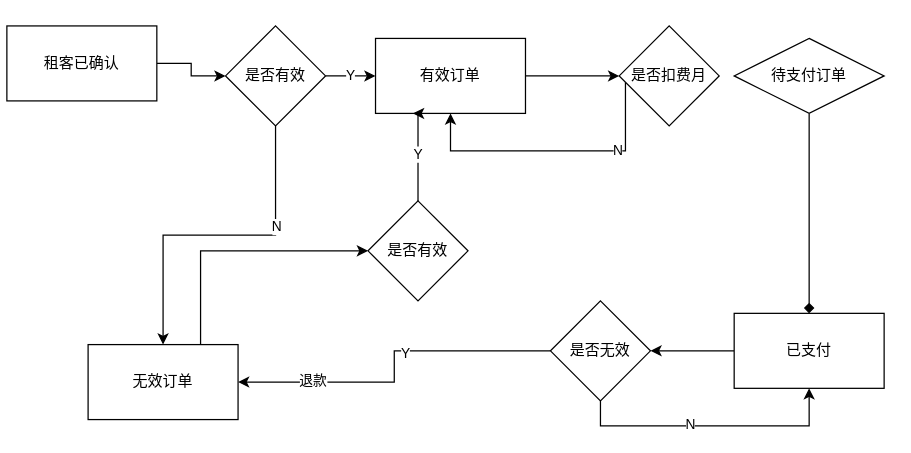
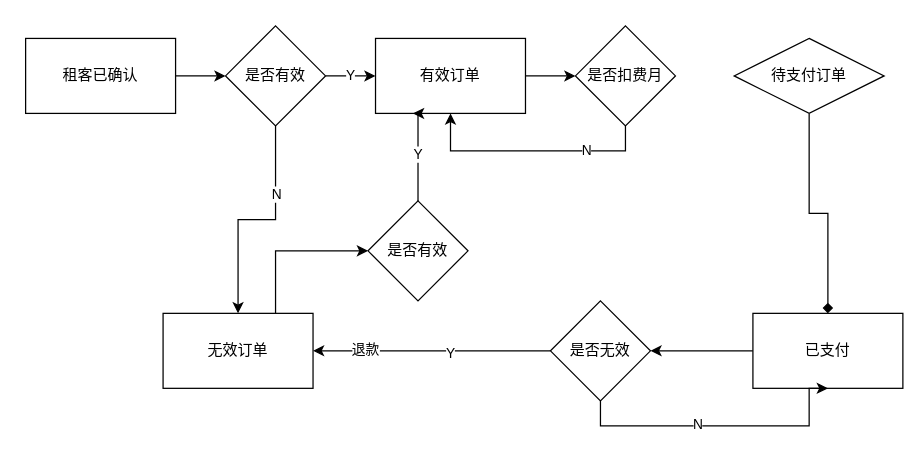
- <mxCell id="3" value="租客已确认" style="rounded=0;whiteSpace=wrap;html=1;" vertex="1" parent="1"><mxGeometry x="5" y="20" width="120" height="60" as="geometry" /></mxCell>
+ <mxCell id="3" value="租客已确认" style="rounded=0;whiteSpace=wrap;html=1;" vertex="1" parent="1"><mxGeometry x="20" y="30" width="120" height="60" as="geometry" /></mxCell>
- <mxCell id="14" value="是否扣费月" style="rhombus;whiteSpace=wrap;html=1;" vertex="1" parent="1"><mxGeometry x="495" y="20" width="80" height="80" as="geometry" /></mxCell>
+ <mxCell id="14" value="是否扣费月" style="rhombus;whiteSpace=wrap;html=1;" vertex="1" parent="1"><mxGeometry x="460" y="20" width="80" height="80" as="geometry" /></mxCell>
- <mxCell id="18" value="已支付" style="rounded=0;whiteSpace=wrap;html=1;" vertex="1" parent="1"><mxGeometry x="587" y="250" width="120" height="60" as="geometry" /></mxCell>
+ <mxCell id="18" value="已支付" style="rounded=0;whiteSpace=wrap;html=1;" vertex="1" parent="1"><mxGeometry x="602" y="250" width="120" height="60" as="geometry" /></mxCell>
- <mxCell id="11" value="无效订单" style="rounded=0;whiteSpace=wrap;html=1;" vertex="1" parent="1"><mxGeometry x="70" y="275" width="120" height="60" as="geometry" /></mxCell>
+ <mxCell id="11" value="无效订单" style="rounded=0;whiteSpace=wrap;html=1;" vertex="1" parent="1"><mxGeometry x="130" y="250" width="120" height="60" as="geometry" /></mxCell>
